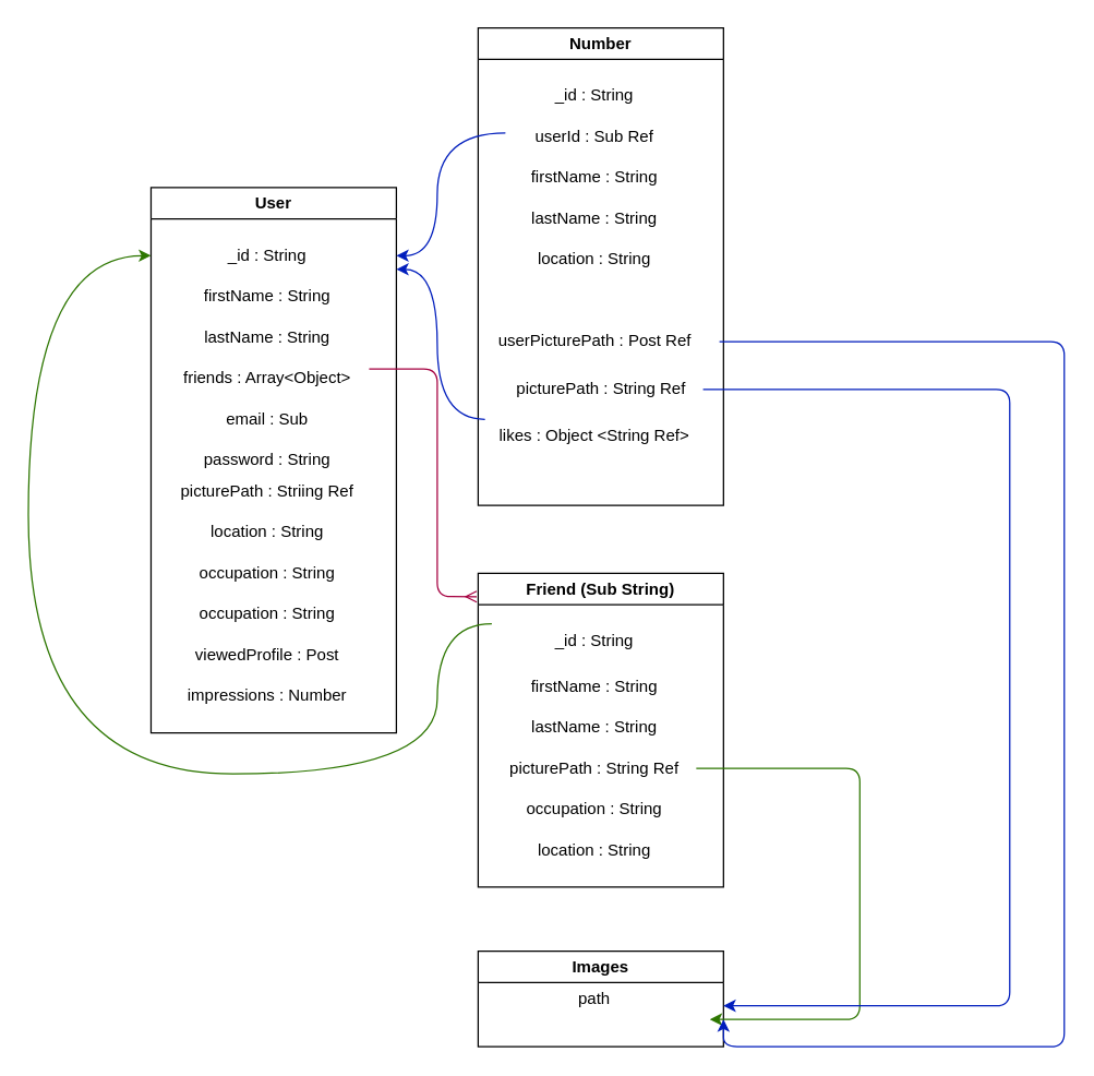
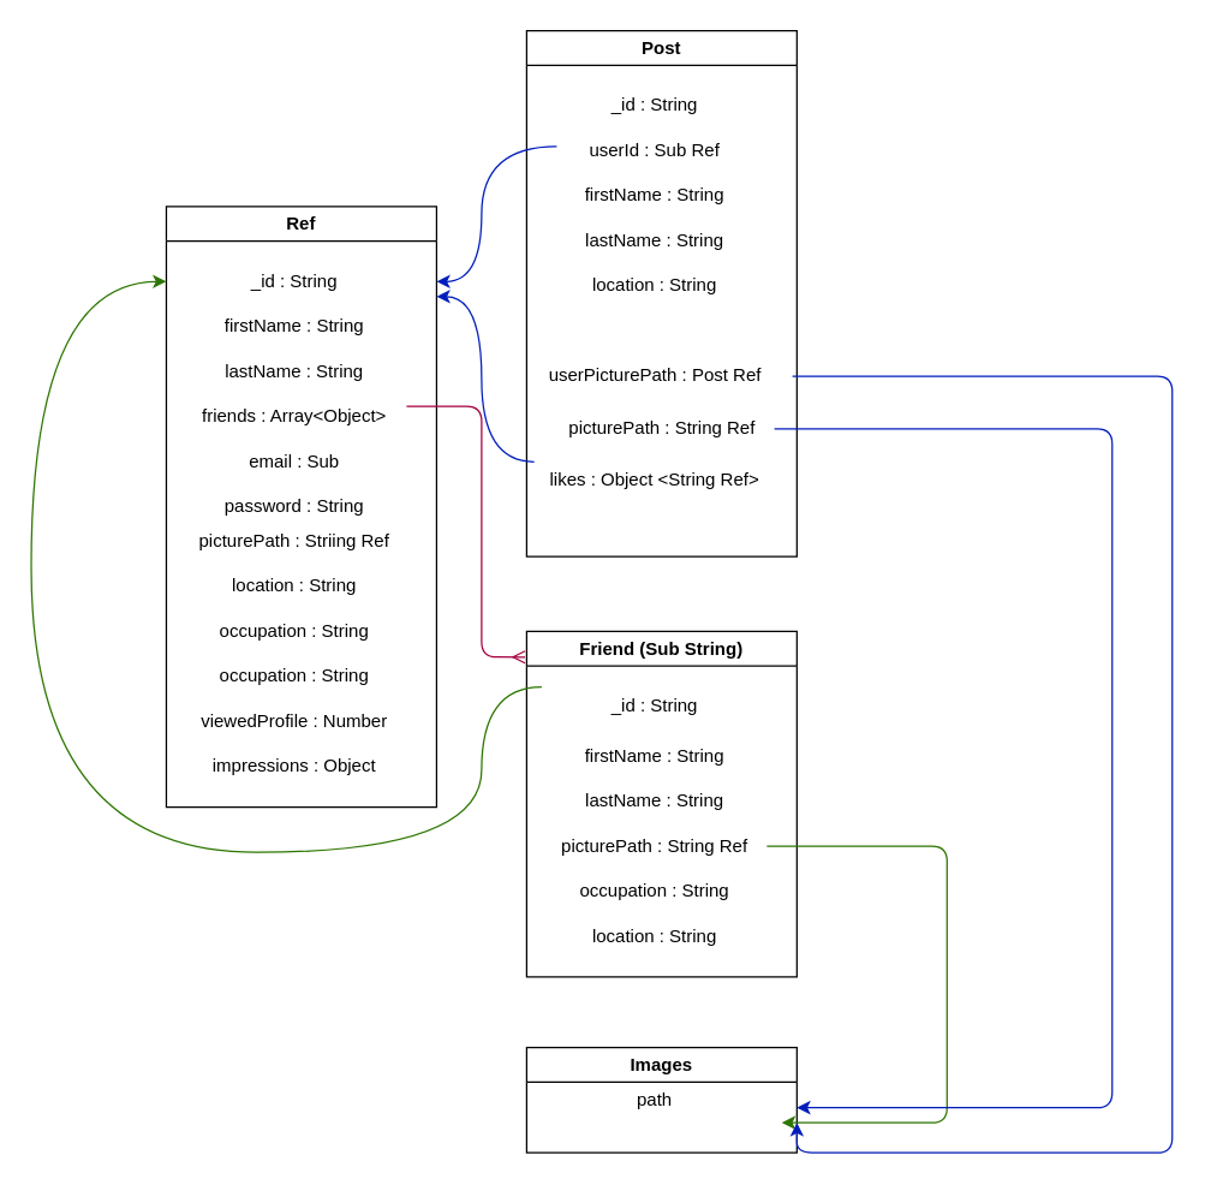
- <mxCell id="15" value="Number" style="swimlane;whiteSpace=wrap;html=1;swimlaneFillColor=none;gradientColor=none;" parent="1" vertex="1"><mxGeometry x="350" y="20" width="180" height="350" as="geometry" /></mxCell>
+ <mxCell id="15" value="Post" style="swimlane;whiteSpace=wrap;html=1;swimlaneFillColor=none;gradientColor=none;" parent="1" vertex="1"><mxGeometry x="350" y="20" width="180" height="350" as="geometry" /></mxCell>
- <mxCell id="2" value="User" style="swimlane;whiteSpace=wrap;html=1;" parent="1" vertex="1"><mxGeometry x="110" y="137" width="180" height="400" as="geometry" /></mxCell>
+ <mxCell id="2" value="Ref" style="swimlane;whiteSpace=wrap;html=1;" parent="1" vertex="1"><mxGeometry x="110" y="137" width="180" height="400" as="geometry" /></mxCell>
- <mxCell id="13" value="viewedProfile : Post" style="text;html=1;align=center;verticalAlign=middle;resizable=0;points=[];autosize=1;strokeColor=none;fillColor=none;" parent="1" vertex="1"><mxGeometry x="120" y="465" width="150" height="30" as="geometry" /></mxCell>
+ <mxCell id="13" value="viewedProfile : Number" style="text;html=1;align=center;verticalAlign=middle;resizable=0;points=[];autosize=1;strokeColor=none;fillColor=none;" parent="1" vertex="1"><mxGeometry x="120" y="465" width="150" height="30" as="geometry" /></mxCell>
- <mxCell id="14" value="impressions : Number" style="text;html=1;align=center;verticalAlign=middle;resizable=0;points=[];autosize=1;strokeColor=none;fillColor=none;" parent="1" vertex="1"><mxGeometry x="125" y="495" width="140" height="30" as="geometry" /></mxCell>
+ <mxCell id="14" value="impressions : Object" style="text;html=1;align=center;verticalAlign=middle;resizable=0;points=[];autosize=1;strokeColor=none;fillColor=none;" parent="1" vertex="1"><mxGeometry x="125" y="495" width="140" height="30" as="geometry" /></mxCell>
